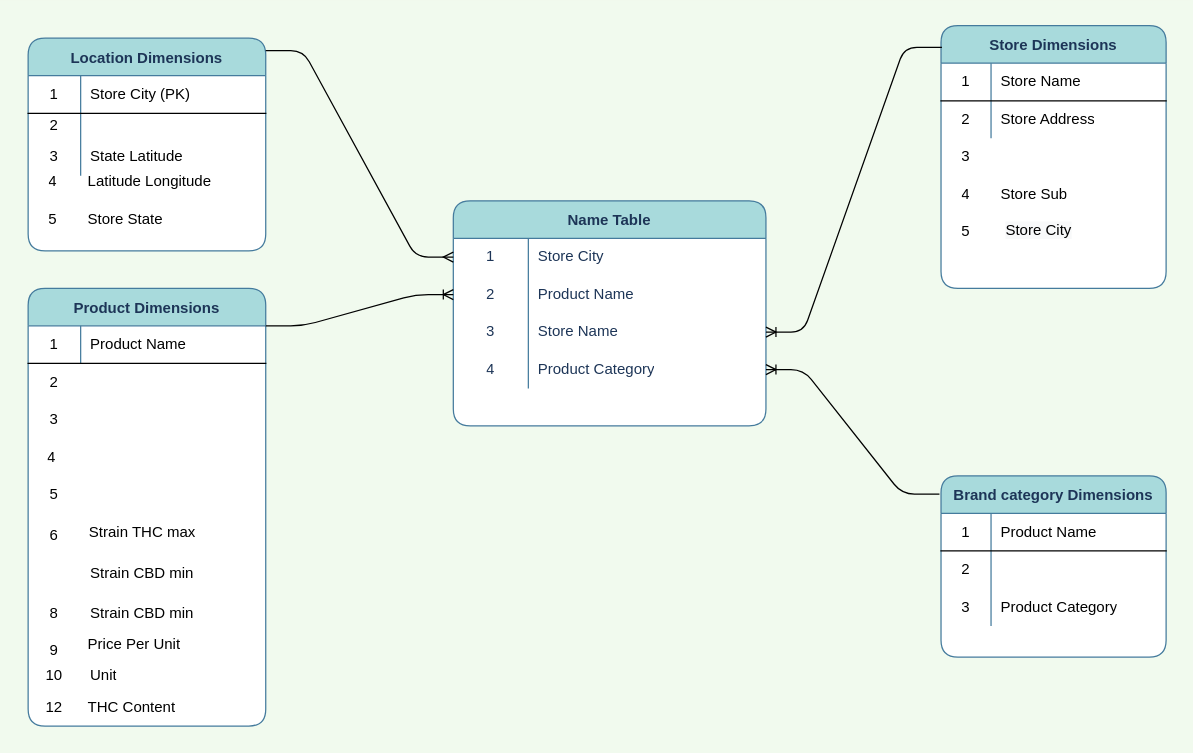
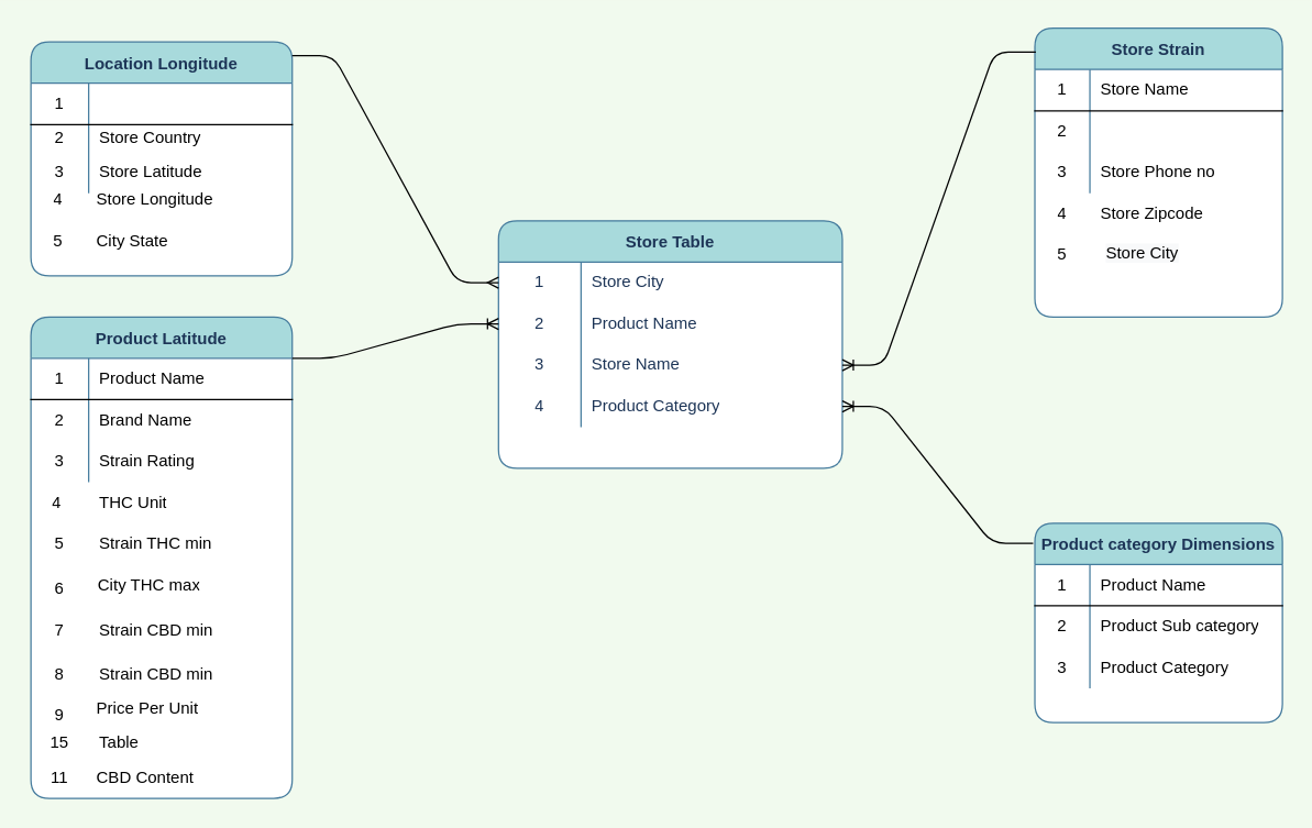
- <mxCell id="45" value="Store Dimensions" style="shape=table;startSize=30;container=1;collapsible=0;childLayout=tableLayout;fixedRows=1;rowLines=0;fontStyle=1;align=center;pointerEvents=1;rounded=1;fontColor=#1D3557;strokeColor=#457B9D;fillColor=#A8DADC;swimlaneFillColor=#ffffff;" parent="1" vertex="1"><mxGeometry x="752" y="20" width="180" height="210" as="geometry" /></mxCell>
+ <mxCell id="45" value="Store Strain" style="shape=table;startSize=30;container=1;collapsible=0;childLayout=tableLayout;fixedRows=1;rowLines=0;fontStyle=1;align=center;pointerEvents=1;rounded=1;fontColor=#1D3557;strokeColor=#457B9D;fillColor=#A8DADC;swimlaneFillColor=#ffffff;" parent="1" vertex="1"><mxGeometry x="752" y="20" width="180" height="210" as="geometry" /></mxCell>
- <mxCell id="15" value="Location Dimensions" style="shape=table;startSize=30;container=1;collapsible=0;childLayout=tableLayout;fixedRows=1;rowLines=0;fontStyle=1;align=center;pointerEvents=1;rounded=1;fontColor=#1D3557;strokeColor=#457B9D;fillColor=#A8DADC;swimlaneFillColor=#ffffff;" parent="1" vertex="1"><mxGeometry x="22" y="30" width="190" height="170" as="geometry" /></mxCell>
+ <mxCell id="15" value="Location Longitude" style="shape=table;startSize=30;container=1;collapsible=0;childLayout=tableLayout;fixedRows=1;rowLines=0;fontStyle=1;align=center;pointerEvents=1;rounded=1;fontColor=#1D3557;strokeColor=#457B9D;fillColor=#A8DADC;swimlaneFillColor=#ffffff;" parent="1" vertex="1"><mxGeometry x="22" y="30" width="190" height="170" as="geometry" /></mxCell>
- <mxCell id="18" value="Store City (PK)" style="shape=partialRectangle;html=1;whiteSpace=wrap;connectable=0;fillColor=none;top=0;left=0;bottom=0;right=0;align=left;spacingLeft=6;overflow=hidden;pointerEvents=1;" parent="16" vertex="1"><mxGeometry x="42" width="148" height="30" as="geometry" /></mxCell>
- <mxCell id="51" value="Store Address" style="shape=partialRectangle;html=1;whiteSpace=wrap;connectable=0;fillColor=none;top=0;left=0;bottom=0;right=0;align=left;spacingLeft=6;overflow=hidden;pointerEvents=1;" parent="49" vertex="1"><mxGeometry x="40" width="140" height="30" as="geometry" /></mxCell>
+ <mxCell id="21" value="Store Country" style="shape=partialRectangle;html=1;whiteSpace=wrap;connectable=0;fillColor=none;top=0;left=0;bottom=0;right=0;align=left;spacingLeft=6;overflow=hidden;pointerEvents=1;" parent="19" vertex="1"><mxGeometry x="42" width="148" height="20" as="geometry" /></mxCell>
- <mxCell id="24" value="State Latitude" style="shape=partialRectangle;html=1;whiteSpace=wrap;connectable=0;fillColor=none;top=0;left=0;bottom=0;right=0;align=left;spacingLeft=6;overflow=hidden;pointerEvents=1;" parent="22" vertex="1"><mxGeometry x="42" width="148" height="30" as="geometry" /></mxCell>
+ <mxCell id="24" value="Store Latitude" style="shape=partialRectangle;html=1;whiteSpace=wrap;connectable=0;fillColor=none;top=0;left=0;bottom=0;right=0;align=left;spacingLeft=6;overflow=hidden;pointerEvents=1;" parent="22" vertex="1"><mxGeometry x="42" width="148" height="30" as="geometry" /></mxCell>
+ <mxCell id="54" value="Store Phone no" style="shape=partialRectangle;html=1;whiteSpace=wrap;connectable=0;fillColor=none;top=0;left=0;bottom=0;right=0;align=left;spacingLeft=6;overflow=hidden;pointerEvents=1;" parent="52" vertex="1"><mxGeometry x="40" width="140" height="30" as="geometry" /></mxCell>
- <mxCell id="55" value="Latitude Longitude" style="shape=partialRectangle;html=1;whiteSpace=wrap;connectable=0;fillColor=none;top=0;left=0;bottom=0;right=0;align=left;spacingLeft=6;overflow=hidden;pointerEvents=1;" parent="1" vertex="1"><mxGeometry x="62" y="130" width="140" height="30" as="geometry" /></mxCell>
+ <mxCell id="55" value="Store Longitude" style="shape=partialRectangle;html=1;whiteSpace=wrap;connectable=0;fillColor=none;top=0;left=0;bottom=0;right=0;align=left;spacingLeft=6;overflow=hidden;pointerEvents=1;" parent="1" vertex="1"><mxGeometry x="62" y="130" width="140" height="30" as="geometry" /></mxCell>
- <mxCell id="57" value="Store Sub" style="shape=partialRectangle;html=1;whiteSpace=wrap;connectable=0;fillColor=none;top=0;left=0;bottom=0;right=0;align=left;spacingLeft=6;overflow=hidden;pointerEvents=1;" parent="1" vertex="1"><mxGeometry x="792" y="140" width="140" height="30" as="geometry" /></mxCell>
+ <mxCell id="57" value="Store Zipcode" style="shape=partialRectangle;html=1;whiteSpace=wrap;connectable=0;fillColor=none;top=0;left=0;bottom=0;right=0;align=left;spacingLeft=6;overflow=hidden;pointerEvents=1;" parent="1" vertex="1"><mxGeometry x="792" y="140" width="140" height="30" as="geometry" /></mxCell>
- <mxCell id="56" value="Store State" style="shape=partialRectangle;html=1;whiteSpace=wrap;connectable=0;fillColor=none;top=0;left=0;bottom=0;right=0;align=left;spacingLeft=6;overflow=hidden;pointerEvents=1;" parent="1" vertex="1"><mxGeometry x="62" y="160" width="140" height="30" as="geometry" /></mxCell>
+ <mxCell id="56" value="City State" style="shape=partialRectangle;html=1;whiteSpace=wrap;connectable=0;fillColor=none;top=0;left=0;bottom=0;right=0;align=left;spacingLeft=6;overflow=hidden;pointerEvents=1;" parent="1" vertex="1"><mxGeometry x="62" y="160" width="140" height="30" as="geometry" /></mxCell>
- <mxCell id="2" value="Name Table" style="shape=table;startSize=30;container=1;collapsible=0;childLayout=tableLayout;fixedRows=1;rowLines=0;fontStyle=1;align=center;pointerEvents=1;fillColor=#A8DADC;strokeColor=#457B9D;rounded=1;swimlaneFillColor=#ffffff;fontColor=#1D3557;" parent="1" vertex="1"><mxGeometry x="362" y="160" width="250" height="180" as="geometry" /></mxCell>
+ <mxCell id="2" value="Store Table" style="shape=table;startSize=30;container=1;collapsible=0;childLayout=tableLayout;fixedRows=1;rowLines=0;fontStyle=1;align=center;pointerEvents=1;fillColor=#A8DADC;strokeColor=#457B9D;rounded=1;swimlaneFillColor=#ffffff;fontColor=#1D3557;" parent="1" vertex="1"><mxGeometry x="362" y="160" width="250" height="180" as="geometry" /></mxCell>
- <mxCell id="25" value="Product Dimensions" style="shape=table;startSize=30;container=1;collapsible=0;childLayout=tableLayout;fixedRows=1;rowLines=0;fontStyle=1;align=center;pointerEvents=1;rounded=1;fontColor=#1D3557;strokeColor=#457B9D;fillColor=#A8DADC;swimlaneFillColor=#ffffff;" parent="1" vertex="1"><mxGeometry x="22" y="230" width="190" height="350" as="geometry" /></mxCell>
+ <mxCell id="25" value="Product Latitude" style="shape=table;startSize=30;container=1;collapsible=0;childLayout=tableLayout;fixedRows=1;rowLines=0;fontStyle=1;align=center;pointerEvents=1;rounded=1;fontColor=#1D3557;strokeColor=#457B9D;fillColor=#A8DADC;swimlaneFillColor=#ffffff;" parent="1" vertex="1"><mxGeometry x="22" y="230" width="190" height="350" as="geometry" /></mxCell>
+ <mxCell id="31" value="Brand Name" style="shape=partialRectangle;html=1;whiteSpace=wrap;connectable=0;fillColor=none;top=0;left=0;bottom=0;right=0;align=left;spacingLeft=6;overflow=hidden;pointerEvents=1;" parent="29" vertex="1"><mxGeometry x="42" width="148" height="30" as="geometry" /></mxCell>
+ <mxCell id="34" value="Strain Rating" style="shape=partialRectangle;html=1;whiteSpace=wrap;connectable=0;fillColor=none;top=0;left=0;bottom=0;right=0;align=left;spacingLeft=6;overflow=hidden;pointerEvents=1;" parent="32" vertex="1"><mxGeometry x="42" width="148" height="30" as="geometry" /></mxCell>
+ <mxCell id="73" value="THC Unit" style="shape=partialRectangle;html=1;whiteSpace=wrap;connectable=0;fillColor=none;top=0;left=0;bottom=0;right=0;align=left;spacingLeft=6;overflow=hidden;pointerEvents=1;" parent="1" vertex="1"><mxGeometry x="64" y="350" width="148" height="30" as="geometry" /></mxCell>
+ <mxCell id="63" value="Strain THC min" style="shape=partialRectangle;html=1;whiteSpace=wrap;connectable=0;fillColor=none;top=0;left=0;bottom=0;right=0;align=left;spacingLeft=6;overflow=hidden;pointerEvents=1;" parent="1" vertex="1"><mxGeometry x="64" y="380" width="148" height="30" as="geometry" /></mxCell>
- <mxCell id="35" value="Brand category Dimensions" style="shape=table;startSize=30;container=1;collapsible=0;childLayout=tableLayout;fixedRows=1;rowLines=0;fontStyle=1;align=center;pointerEvents=1;rounded=1;fontColor=#1D3557;strokeColor=#457B9D;fillColor=#A8DADC;swimlaneFillColor=#ffffff;" parent="1" vertex="1"><mxGeometry x="752" y="380" width="180" height="145" as="geometry" /></mxCell>
+ <mxCell id="35" value="Product category Dimensions" style="shape=table;startSize=30;container=1;collapsible=0;childLayout=tableLayout;fixedRows=1;rowLines=0;fontStyle=1;align=center;pointerEvents=1;rounded=1;fontColor=#1D3557;strokeColor=#457B9D;fillColor=#A8DADC;swimlaneFillColor=#ffffff;" parent="1" vertex="1"><mxGeometry x="752" y="380" width="180" height="145" as="geometry" /></mxCell>
- <mxCell id="64" value="Strain THC max" style="shape=partialRectangle;html=1;whiteSpace=wrap;connectable=0;fillColor=none;top=0;left=0;bottom=0;right=0;align=left;spacingLeft=6;overflow=hidden;pointerEvents=1;" parent="1" vertex="1"><mxGeometry x="63" y="410" width="148" height="30" as="geometry" /></mxCell>
+ <mxCell id="64" value="City THC max" style="shape=partialRectangle;html=1;whiteSpace=wrap;connectable=0;fillColor=none;top=0;left=0;bottom=0;right=0;align=left;spacingLeft=6;overflow=hidden;pointerEvents=1;" parent="1" vertex="1"><mxGeometry x="63" y="410" width="148" height="30" as="geometry" /></mxCell>
+ <mxCell id="41" value="Product Sub category" style="shape=partialRectangle;html=1;whiteSpace=wrap;connectable=0;fillColor=none;top=0;left=0;bottom=0;right=0;align=left;spacingLeft=6;overflow=hidden;pointerEvents=1;" parent="39" vertex="1"><mxGeometry x="40" width="140" height="30" as="geometry" /></mxCell>
+ <mxCell id="70" value="7" style="shape=partialRectangle;html=1;whiteSpace=wrap;connectable=0;fillColor=none;top=0;left=0;bottom=0;right=0;overflow=hidden;pointerEvents=1;" parent="1" vertex="1"><mxGeometry x="22" y="442.5" width="42" height="30" as="geometry" /></mxCell>
- <mxCell id="77" value="10" style="shape=partialRectangle;html=1;whiteSpace=wrap;connectable=0;fillColor=none;top=0;left=0;bottom=0;right=0;overflow=hidden;pointerEvents=1;" parent="1" vertex="1"><mxGeometry x="22" y="530" width="42" height="20" as="geometry" /></mxCell>
+ <mxCell id="77" value="15" style="shape=partialRectangle;html=1;whiteSpace=wrap;connectable=0;fillColor=none;top=0;left=0;bottom=0;right=0;overflow=hidden;pointerEvents=1;" parent="1" vertex="1"><mxGeometry x="22" y="530" width="42" height="20" as="geometry" /></mxCell>
- <mxCell id="72" value="Unit" style="shape=partialRectangle;html=1;whiteSpace=wrap;connectable=0;fillColor=none;top=0;left=0;bottom=0;right=0;align=left;spacingLeft=6;overflow=hidden;pointerEvents=1;" parent="1" vertex="1"><mxGeometry x="64" y="530" width="148" height="20" as="geometry" /></mxCell>
+ <mxCell id="72" value="Table" style="shape=partialRectangle;html=1;whiteSpace=wrap;connectable=0;fillColor=none;top=0;left=0;bottom=0;right=0;align=left;spacingLeft=6;overflow=hidden;pointerEvents=1;" parent="1" vertex="1"><mxGeometry x="64" y="530" width="148" height="20" as="geometry" /></mxCell>
- <mxCell id="78" value="12" style="shape=partialRectangle;html=1;whiteSpace=wrap;connectable=0;fillColor=none;top=0;left=0;bottom=0;right=0;overflow=hidden;pointerEvents=1;" parent="1" vertex="1"><mxGeometry x="22" y="550" width="42" height="30" as="geometry" /></mxCell>
+ <mxCell id="78" value="11" style="shape=partialRectangle;html=1;whiteSpace=wrap;connectable=0;fillColor=none;top=0;left=0;bottom=0;right=0;overflow=hidden;pointerEvents=1;" parent="1" vertex="1"><mxGeometry x="22" y="550" width="42" height="30" as="geometry" /></mxCell>
- <mxCell id="74" value="THC Content" style="shape=partialRectangle;html=1;whiteSpace=wrap;connectable=0;fillColor=none;top=0;left=0;bottom=0;right=0;align=left;spacingLeft=6;overflow=hidden;pointerEvents=1;" parent="1" vertex="1"><mxGeometry x="62" y="550" width="148" height="30" as="geometry" /></mxCell>
+ <mxCell id="74" value="CBD Content" style="shape=partialRectangle;html=1;whiteSpace=wrap;connectable=0;fillColor=none;top=0;left=0;bottom=0;right=0;align=left;spacingLeft=6;overflow=hidden;pointerEvents=1;" parent="1" vertex="1"><mxGeometry x="62" y="550" width="148" height="30" as="geometry" /></mxCell>
